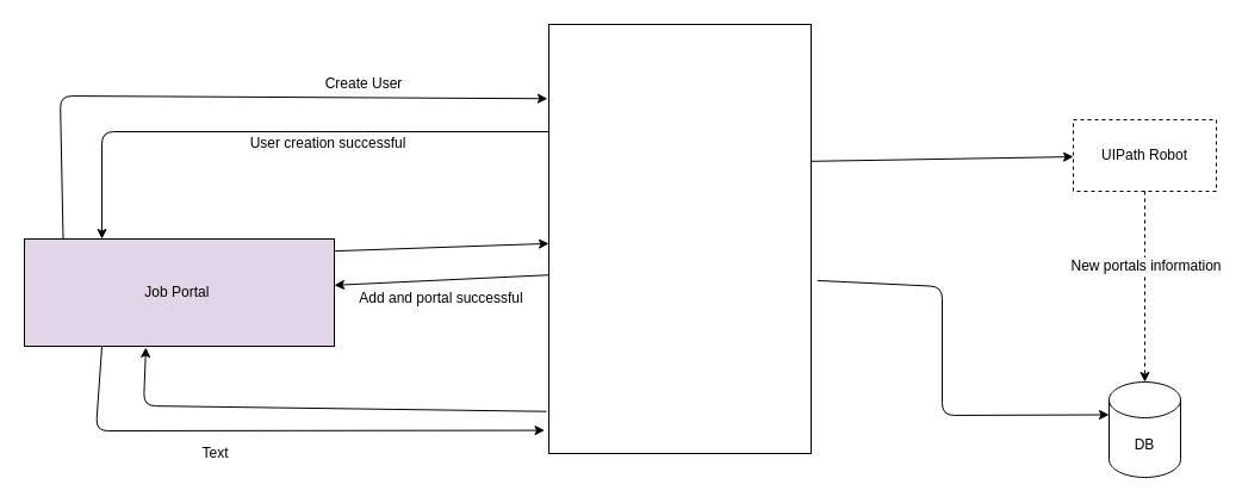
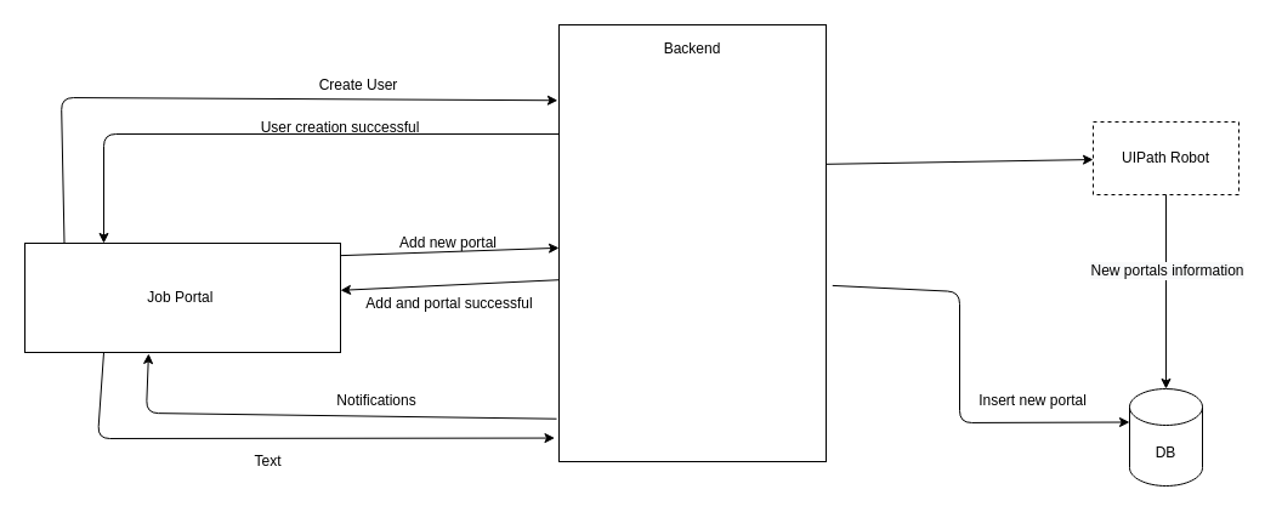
+ <mxCell id="4" value="Backend" style="text;html=1;strokeColor=none;fillColor=none;align=center;verticalAlign=middle;whiteSpace=wrap;rounded=0;" vertex="1" parent="1"><mxGeometry x="550" y="30" width="40" height="20" as="geometry" /></mxCell>
- <mxCell id="8" value="Create User" style="text;html=1;strokeColor=none;fillColor=none;align=center;verticalAlign=middle;whiteSpace=wrap;rounded=0;" vertex="1" parent="1"><mxGeometry x="270" y="60" width="70" height="20" as="geometry" /></mxCell>
+ <mxCell id="8" value="Create User" style="text;html=1;strokeColor=none;fillColor=none;align=center;verticalAlign=middle;whiteSpace=wrap;rounded=0;" vertex="1" parent="1"><mxGeometry x="260" y="60" width="70" height="20" as="geometry" /></mxCell>
- <mxCell id="10" value="User creation successful" style="text;html=1;strokeColor=none;fillColor=none;align=center;verticalAlign=middle;whiteSpace=wrap;rounded=0;" vertex="1" parent="1"><mxGeometry x="200" y="110" width="150" height="20" as="geometry" /></mxCell>
+ <mxCell id="10" value="User creation successful" style="text;html=1;strokeColor=none;fillColor=none;align=center;verticalAlign=middle;whiteSpace=wrap;rounded=0;" vertex="1" parent="1"><mxGeometry x="205" y="95" width="150" height="20" as="geometry" /></mxCell>
+ <mxCell id="12" value="Add new portal" style="text;html=1;strokeColor=none;fillColor=none;align=center;verticalAlign=middle;whiteSpace=wrap;rounded=0;" vertex="1" parent="1"><mxGeometry x="324" y="190" width="90" height="20" as="geometry" /></mxCell>
- <mxCell id="2" value="Job Portal&amp;nbsp;" style="rounded=0;whiteSpace=wrap;html=1;fillColor=#e1d5e7;" vertex="1" parent="1"><mxGeometry x="20" y="200" width="260" height="90" as="geometry" /></mxCell>
+ <mxCell id="2" value="Job Portal&amp;nbsp;" style="rounded=0;whiteSpace=wrap;html=1;" vertex="1" parent="1"><mxGeometry x="20" y="200" width="260" height="90" as="geometry" /></mxCell>
- <mxCell id="18" value="" style="endArrow=classic;html=1;dashed=1;" edge="1" parent="1" source="6" target="5"><mxGeometry width="50" height="50" relative="1" as="geometry"><mxPoint x="480" y="240" as="sourcePoint" /><mxPoint x="530" y="190" as="targetPoint" /></mxGeometry></mxCell>
+ <mxCell id="18" value="" style="endArrow=classic;html=1;" edge="1" parent="1" source="6" target="5"><mxGeometry width="50" height="50" relative="1" as="geometry"><mxPoint x="480" y="240" as="sourcePoint" /><mxPoint x="530" y="190" as="targetPoint" /></mxGeometry></mxCell>
+ <mxCell id="16" value="Notifications" style="text;html=1;strokeColor=none;fillColor=none;align=center;verticalAlign=middle;whiteSpace=wrap;rounded=0;" vertex="1" parent="1"><mxGeometry x="290" y="320" width="40" height="20" as="geometry" /></mxCell>
+ <mxCell id="21" value="Insert new portal" style="text;html=1;align=center;verticalAlign=middle;resizable=0;points=[];autosize=1;" vertex="1" parent="1"><mxGeometry x="800" y="320" width="100" height="20" as="geometry" /></mxCell>
- <mxCell id="23" value="Text" style="text;html=1;align=center;verticalAlign=middle;resizable=0;points=[];autosize=1;" vertex="1" parent="1"><mxGeometry x="160" y="370" width="40" height="20" as="geometry" /></mxCell>
+ <mxCell id="23" value="Text" style="text;html=1;align=center;verticalAlign=middle;resizable=0;points=[];autosize=1;" vertex="1" parent="1"><mxGeometry x="200" y="370" width="40" height="20" as="geometry" /></mxCell>
